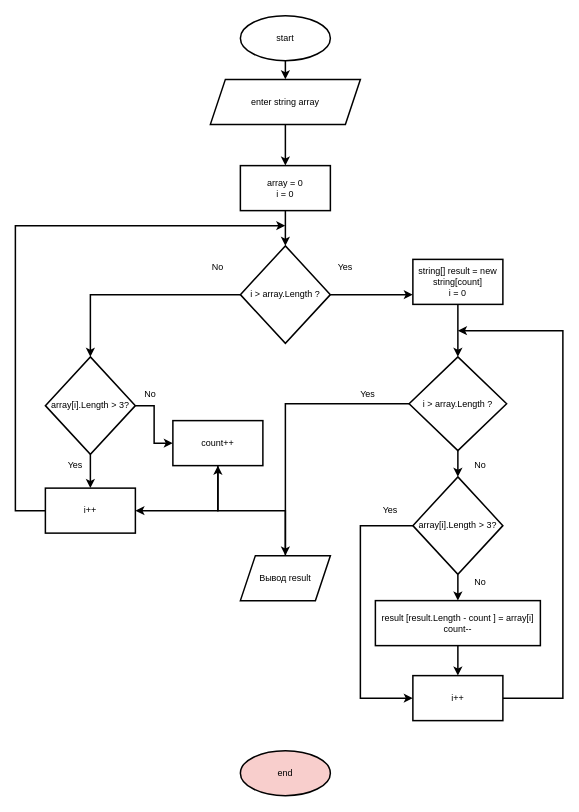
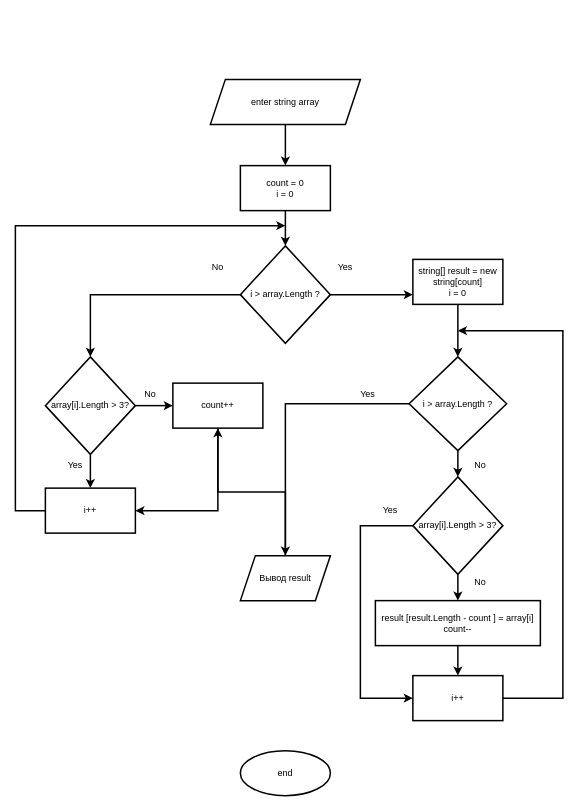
- <mxCell id="3" value="start" style="ellipse;whiteSpace=wrap;html=1;strokeWidth=2;" parent="1" vertex="1"><mxGeometry x="320" y="20" width="120" height="60" as="geometry" /></mxCell>
- <mxCell id="2" style="edgeStyle=orthogonalEdgeStyle;rounded=0;orthogonalLoop=1;jettySize=auto;html=1;strokeWidth=2;" parent="1" source="3" target="5" edge="1"><mxGeometry relative="1" as="geometry" /></mxCell>
- <mxCell id="10" value="array = 0&lt;br&gt;i = 0" style="rounded=0;whiteSpace=wrap;html=1;strokeWidth=2;" parent="1" vertex="1"><mxGeometry x="320" y="220" width="120" height="60" as="geometry" /></mxCell>
+ <mxCell id="10" value="count = 0&lt;br&gt;i = 0" style="rounded=0;whiteSpace=wrap;html=1;strokeWidth=2;" parent="1" vertex="1"><mxGeometry x="320" y="220" width="120" height="60" as="geometry" /></mxCell>
- <mxCell id="16" value="count++" style="whiteSpace=wrap;html=1;strokeWidth=2;" parent="1" vertex="1"><mxGeometry x="230" y="560" width="120" height="60" as="geometry" /></mxCell>
+ <mxCell id="16" value="count++" style="whiteSpace=wrap;html=1;strokeWidth=2;" parent="1" vertex="1"><mxGeometry x="230" y="510" width="120" height="60" as="geometry" /></mxCell>
- <mxCell id="20" value="end" style="ellipse;whiteSpace=wrap;html=1;strokeWidth=2;fillColor=#f8cecc;" parent="1" vertex="1"><mxGeometry x="320" y="1000" width="120" height="60" as="geometry" /></mxCell>
+ <mxCell id="20" value="end" style="ellipse;whiteSpace=wrap;html=1;strokeWidth=2;" parent="1" vertex="1"><mxGeometry x="320" y="1000" width="120" height="60" as="geometry" /></mxCell>
